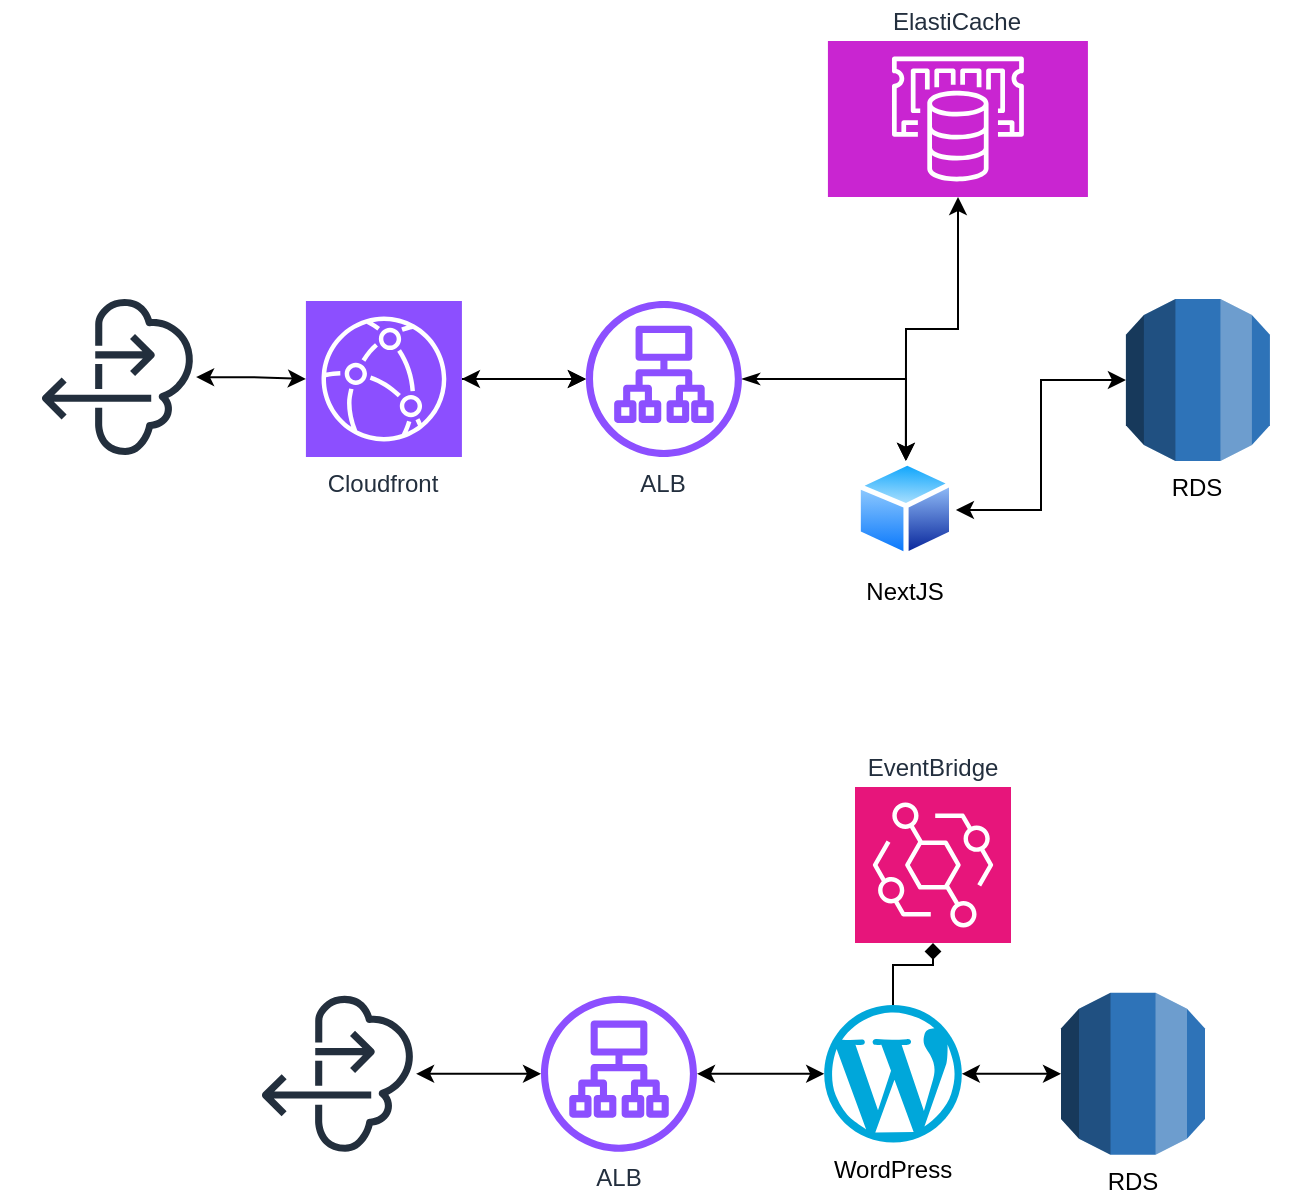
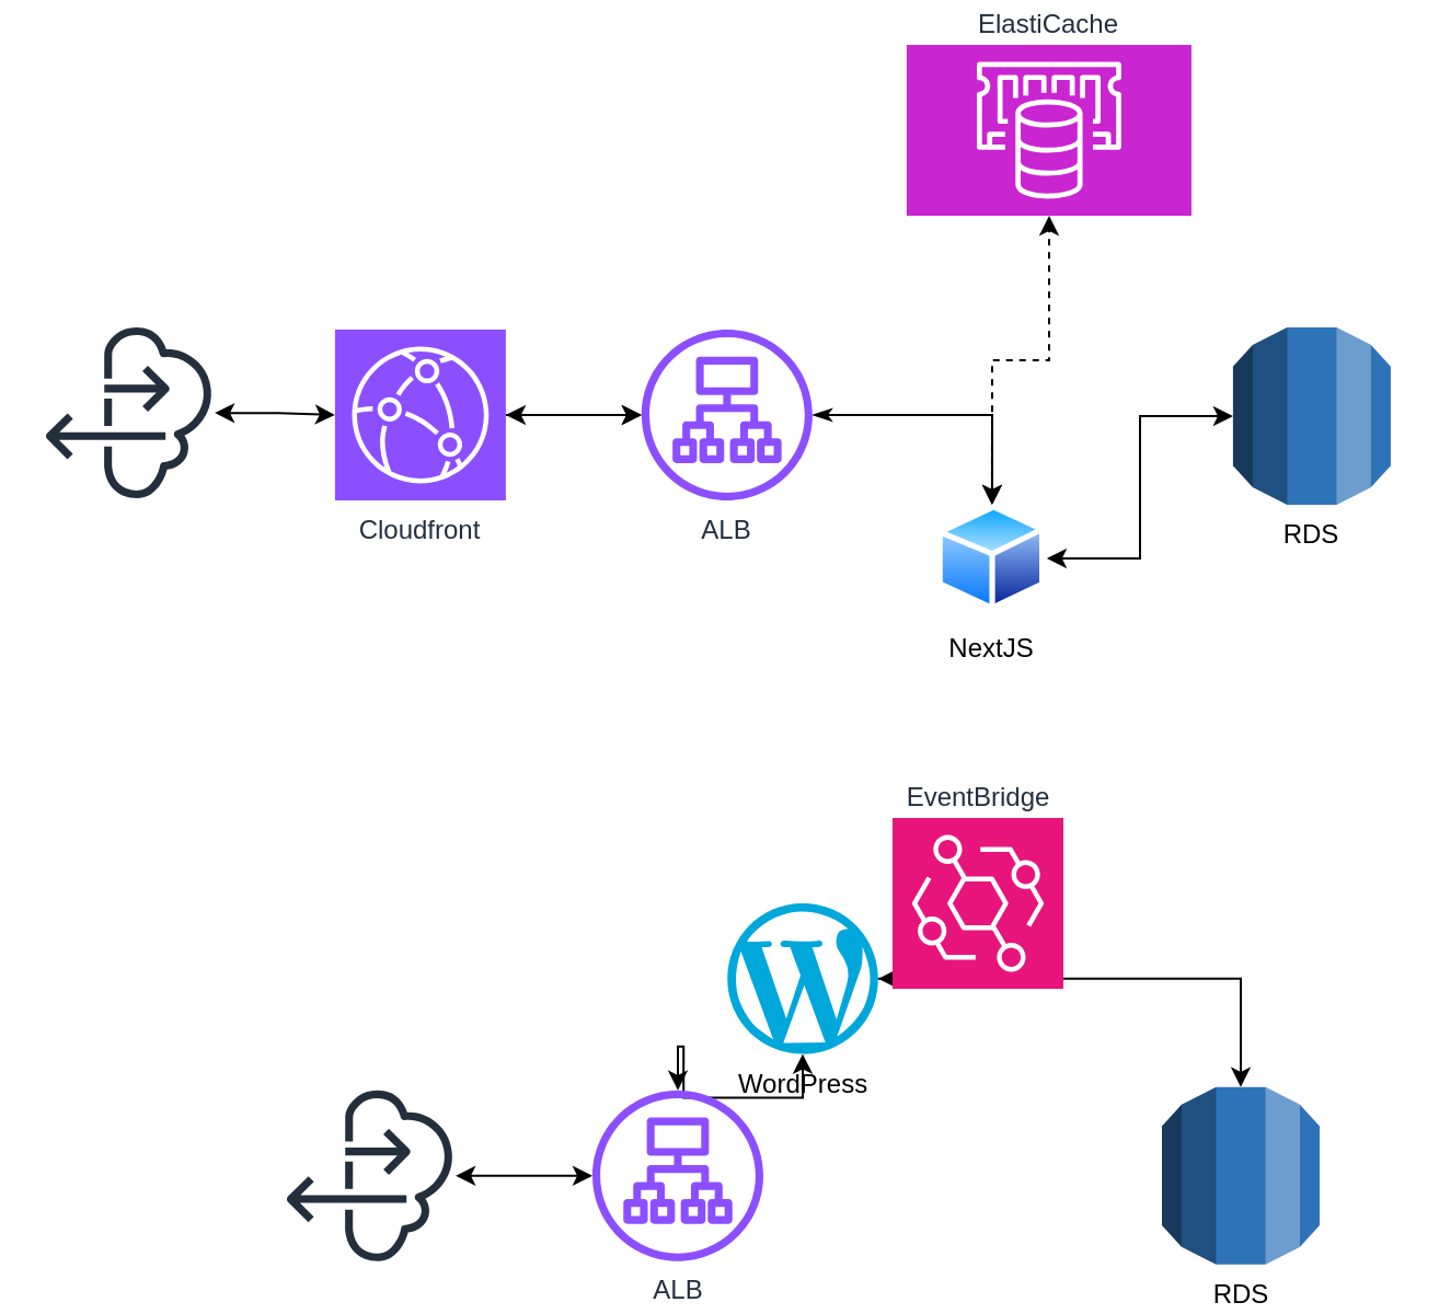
- <mxCell id="8" value="" style="edgeStyle=orthogonalEdgeStyle;rounded=0;orthogonalLoop=1;jettySize=auto;html=1;startArrow=classic;startFill=1;" edge="1" parent="1" source="10" target="2"><mxGeometry relative="1" as="geometry" /></mxCell>
+ <mxCell id="8" value="" style="edgeStyle=orthogonalEdgeStyle;rounded=0;orthogonalLoop=1;jettySize=auto;html=1;startArrow=classic;startFill=1;dashed=1;" edge="1" parent="1" source="10" target="2"><mxGeometry relative="1" as="geometry" /></mxCell>
- <mxCell id="17" value="EventBridge" style="sketch=0;points=[[0,0,0],[0.25,0,0],[0.5,0,0],[0.75,0,0],[1,0,0],[0,1,0],[0.25,1,0],[0.5,1,0],[0.75,1,0],[1,1,0],[0,0.25,0],[0,0.5,0],[0,0.75,0],[1,0.25,0],[1,0.5,0],[1,0.75,0]];outlineConnect=0;fontColor=#232F3E;fillColor=#E7157B;strokeColor=#ffffff;dashed=0;verticalLabelPosition=top;verticalAlign=bottom;align=center;html=1;fontSize=12;fontStyle=0;aspect=fixed;shape=mxgraph.aws4.resourceIcon;resIcon=mxgraph.aws4.eventbridge;labelPosition=center;" vertex="1" parent="1"><mxGeometry x="427" y="393" width="78" height="78" as="geometry" /></mxCell>
+ <mxCell id="17" value="EventBridge" style="sketch=0;points=[[0,0,0],[0.25,0,0],[0.5,0,0],[0.75,0,0],[1,0,0],[0,1,0],[0.25,1,0],[0.5,1,0],[0.75,1,0],[1,1,0],[0,0.25,0],[0,0.5,0],[0,0.75,0],[1,0.25,0],[1,0.5,0],[1,0.75,0]];outlineConnect=0;fontColor=#232F3E;fillColor=#E7157B;strokeColor=#ffffff;dashed=0;verticalLabelPosition=top;verticalAlign=bottom;align=center;html=1;fontSize=12;fontStyle=0;aspect=fixed;shape=mxgraph.aws4.resourceIcon;resIcon=mxgraph.aws4.eventbridge;labelPosition=center;" vertex="1" parent="1"><mxGeometry x="407" y="373" width="78" height="78" as="geometry" /></mxCell>
- <mxCell id="15" value="WordPress" style="dashed=0;outlineConnect=0;html=1;align=center;labelPosition=center;verticalLabelPosition=bottom;verticalAlign=top;shape=mxgraph.weblogos.wordpress_2;fillColor=#00A7DA;strokeColor=none" vertex="1" parent="1"><mxGeometry x="411.6" y="502" width="68.8" height="68.8" as="geometry" /></mxCell>
+ <mxCell id="15" value="WordPress" style="dashed=0;outlineConnect=0;html=1;align=center;labelPosition=center;verticalLabelPosition=bottom;verticalAlign=top;shape=mxgraph.weblogos.wordpress_2;fillColor=#00A7DA;strokeColor=none" vertex="1" parent="1"><mxGeometry x="331.6" y="412" width="68.8" height="68.8" as="geometry" /></mxCell>
